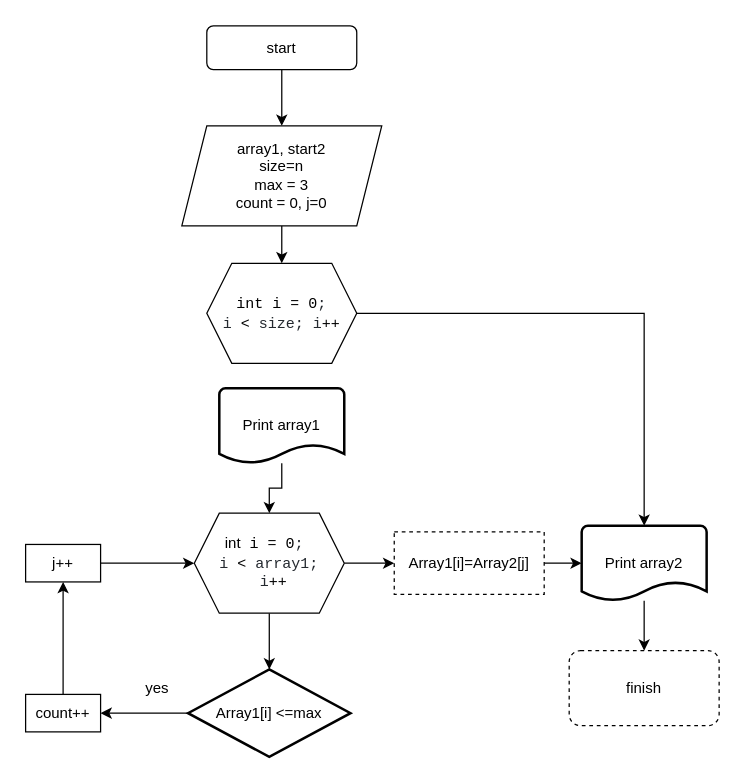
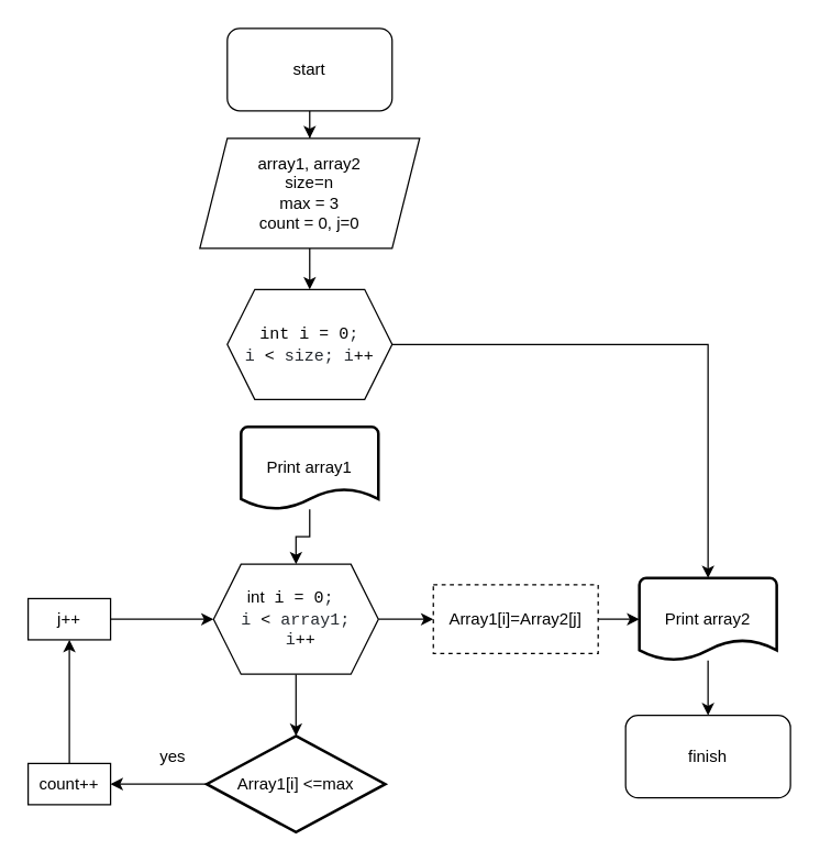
- <mxCell id="3" value="start" style="rounded=1;whiteSpace=wrap;html=1;" vertex="1" parent="1"><mxGeometry x="165" y="20" width="120" height="35" as="geometry" /></mxCell>
+ <mxCell id="3" value="start" style="rounded=1;whiteSpace=wrap;html=1;" vertex="1" parent="1"><mxGeometry x="165" y="20" width="120" height="60" as="geometry" /></mxCell>
- <mxCell id="5" value="array1, start2&lt;br&gt;size=n&lt;br&gt;max = 3&lt;br&gt;count = 0, j=0" style="shape=parallelogram;perimeter=parallelogramPerimeter;whiteSpace=wrap;html=1;fixedSize=1;" vertex="1" parent="1"><mxGeometry x="145" y="100" width="160" height="80" as="geometry" /></mxCell>
+ <mxCell id="5" value="array1, array2&lt;br&gt;size=n&lt;br&gt;max = 3&lt;br&gt;count = 0, j=0" style="shape=parallelogram;perimeter=parallelogramPerimeter;whiteSpace=wrap;html=1;fixedSize=1;" vertex="1" parent="1"><mxGeometry x="145" y="100" width="160" height="80" as="geometry" /></mxCell>
- <mxCell id="24" value="finish" style="rounded=1;whiteSpace=wrap;html=1;dashed=1;" vertex="1" parent="1"><mxGeometry x="455" y="520" width="120" height="60" as="geometry" /></mxCell>
+ <mxCell id="24" value="finish" style="rounded=1;whiteSpace=wrap;html=1;" vertex="1" parent="1"><mxGeometry x="455" y="520" width="120" height="60" as="geometry" /></mxCell>
